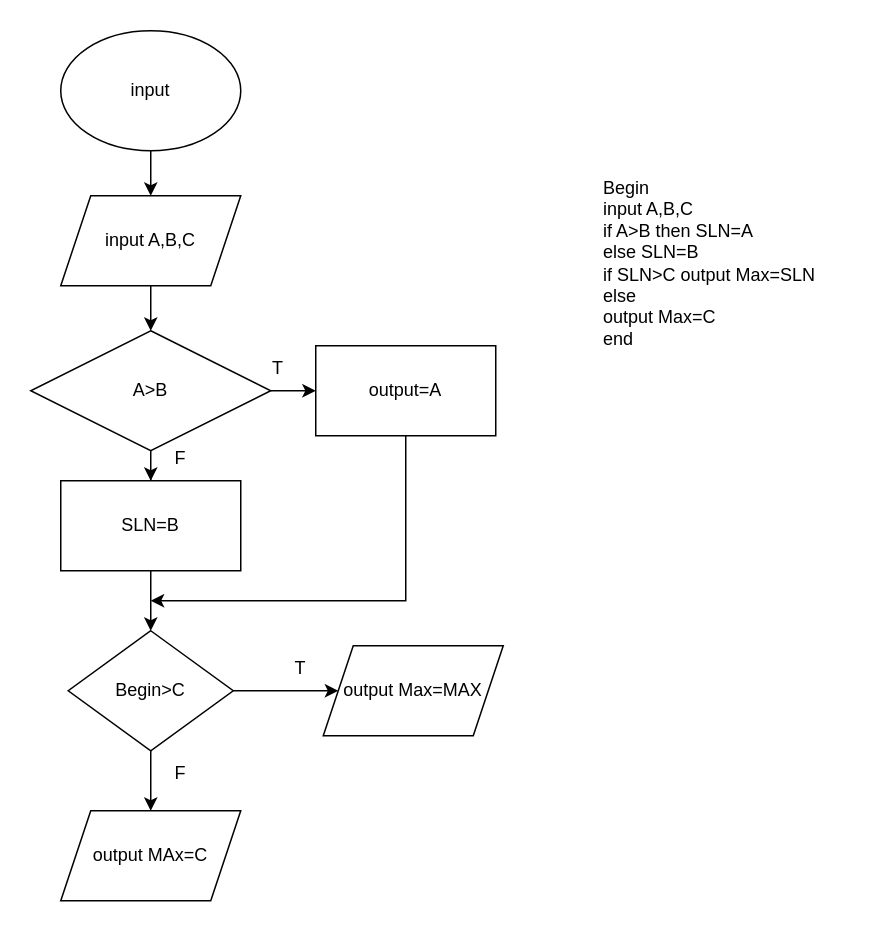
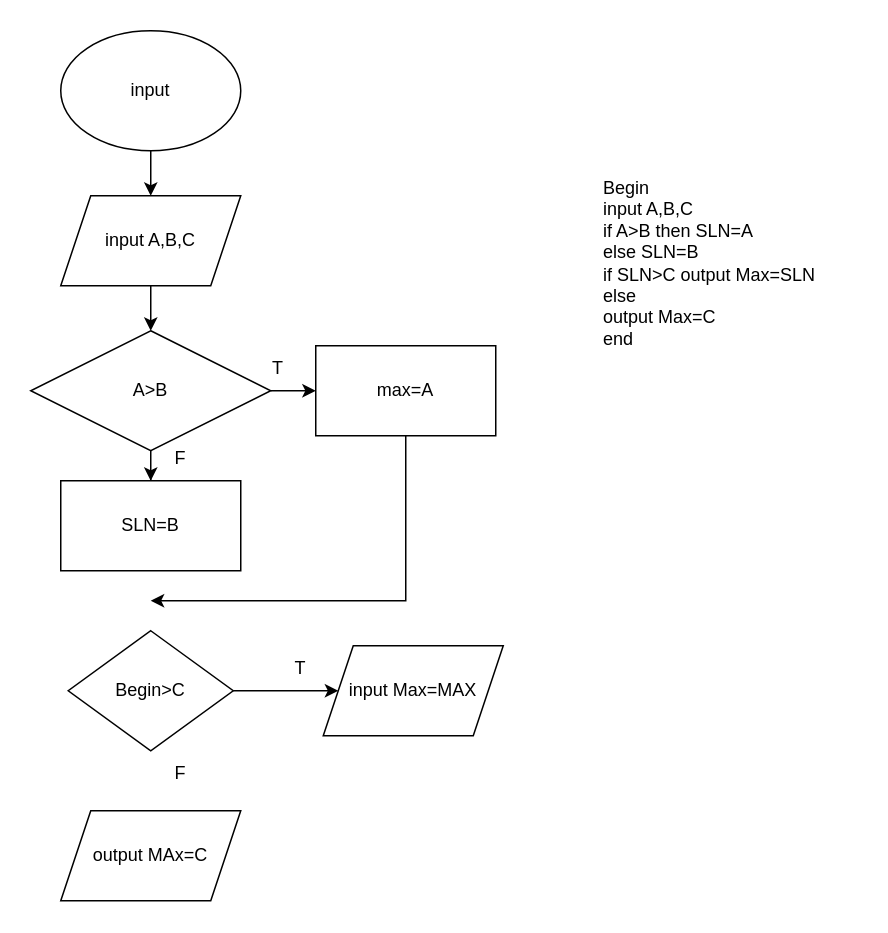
- <mxCell id="9" value="output=A" style="whiteSpace=wrap;html=1;" parent="1" vertex="1"><mxGeometry x="210" y="230" width="120" height="60" as="geometry" /></mxCell>
+ <mxCell id="9" value="max=A" style="whiteSpace=wrap;html=1;" parent="1" vertex="1"><mxGeometry x="210" y="230" width="120" height="60" as="geometry" /></mxCell>
- <mxCell id="10" value="" style="edgeStyle=orthogonalEdgeStyle;rounded=0;orthogonalLoop=1;jettySize=auto;html=1;" parent="1" source="11" target="14" edge="1"><mxGeometry relative="1" as="geometry" /></mxCell>
- <mxCell id="18" value="output Max=MAX" style="shape=parallelogram;perimeter=parallelogramPerimeter;whiteSpace=wrap;html=1;fixedSize=1;" parent="1" vertex="1"><mxGeometry x="215" y="430" width="120" height="60" as="geometry" /></mxCell>
+ <mxCell id="18" value="input Max=MAX" style="shape=parallelogram;perimeter=parallelogramPerimeter;whiteSpace=wrap;html=1;fixedSize=1;" parent="1" vertex="1"><mxGeometry x="215" y="430" width="120" height="60" as="geometry" /></mxCell>
- <mxCell id="13" value="" style="edgeStyle=orthogonalEdgeStyle;rounded=0;orthogonalLoop=1;jettySize=auto;html=1;" parent="1" source="14" target="19" edge="1"><mxGeometry relative="1" as="geometry" /></mxCell>
